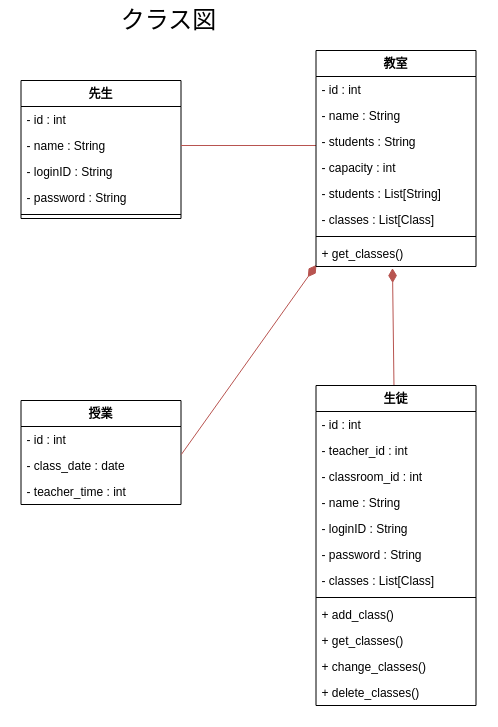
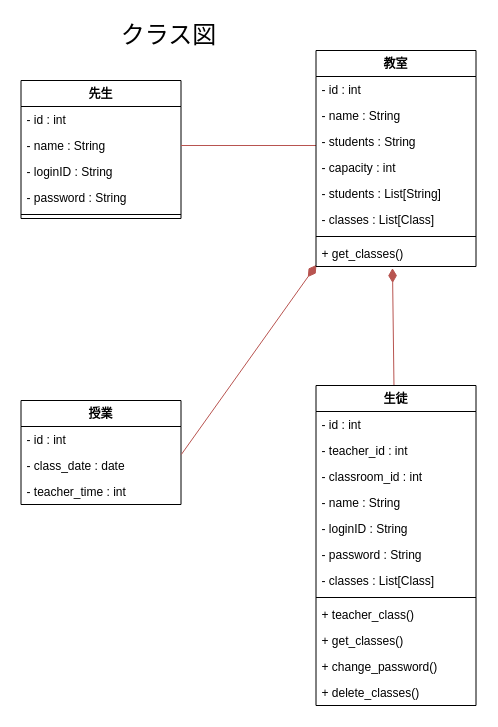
- <mxCell id="8" value="クラス図" style="text;html=1;strokeColor=none;fillColor=none;align=center;verticalAlign=middle;whiteSpace=wrap;rounded=0;fontSize=24;" parent="1" vertex="1"><mxGeometry x="20.5" y="5" width="295" height="30" as="geometry" /></mxCell>
+ <mxCell id="8" value="クラス図" style="text;html=1;strokeColor=none;fillColor=none;align=center;verticalAlign=middle;whiteSpace=wrap;rounded=0;fontSize=24;" parent="1" vertex="1"><mxGeometry x="20.5" y="20" width="295" height="30" as="geometry" /></mxCell>
- <mxCell id="20" value="+ add_class()" style="text;strokeColor=none;fillColor=none;align=left;verticalAlign=top;spacingLeft=4;spacingRight=4;overflow=hidden;rotatable=0;points=[[0,0.5],[1,0.5]];portConstraint=eastwest;" parent="11" vertex="1"><mxGeometry y="216" width="160" height="26" as="geometry" /></mxCell>
+ <mxCell id="20" value="+ teacher_class()" style="text;strokeColor=none;fillColor=none;align=left;verticalAlign=top;spacingLeft=4;spacingRight=4;overflow=hidden;rotatable=0;points=[[0,0.5],[1,0.5]];portConstraint=eastwest;" parent="11" vertex="1"><mxGeometry y="216" width="160" height="26" as="geometry" /></mxCell>
- <mxCell id="22" value="+ change_classes()" style="text;strokeColor=none;fillColor=none;align=left;verticalAlign=top;spacingLeft=4;spacingRight=4;overflow=hidden;rotatable=0;points=[[0,0.5],[1,0.5]];portConstraint=eastwest;" parent="11" vertex="1"><mxGeometry y="268" width="160" height="26" as="geometry" /></mxCell>
+ <mxCell id="22" value="+ change_password()" style="text;strokeColor=none;fillColor=none;align=left;verticalAlign=top;spacingLeft=4;spacingRight=4;overflow=hidden;rotatable=0;points=[[0,0.5],[1,0.5]];portConstraint=eastwest;" parent="11" vertex="1"><mxGeometry y="268" width="160" height="26" as="geometry" /></mxCell>
